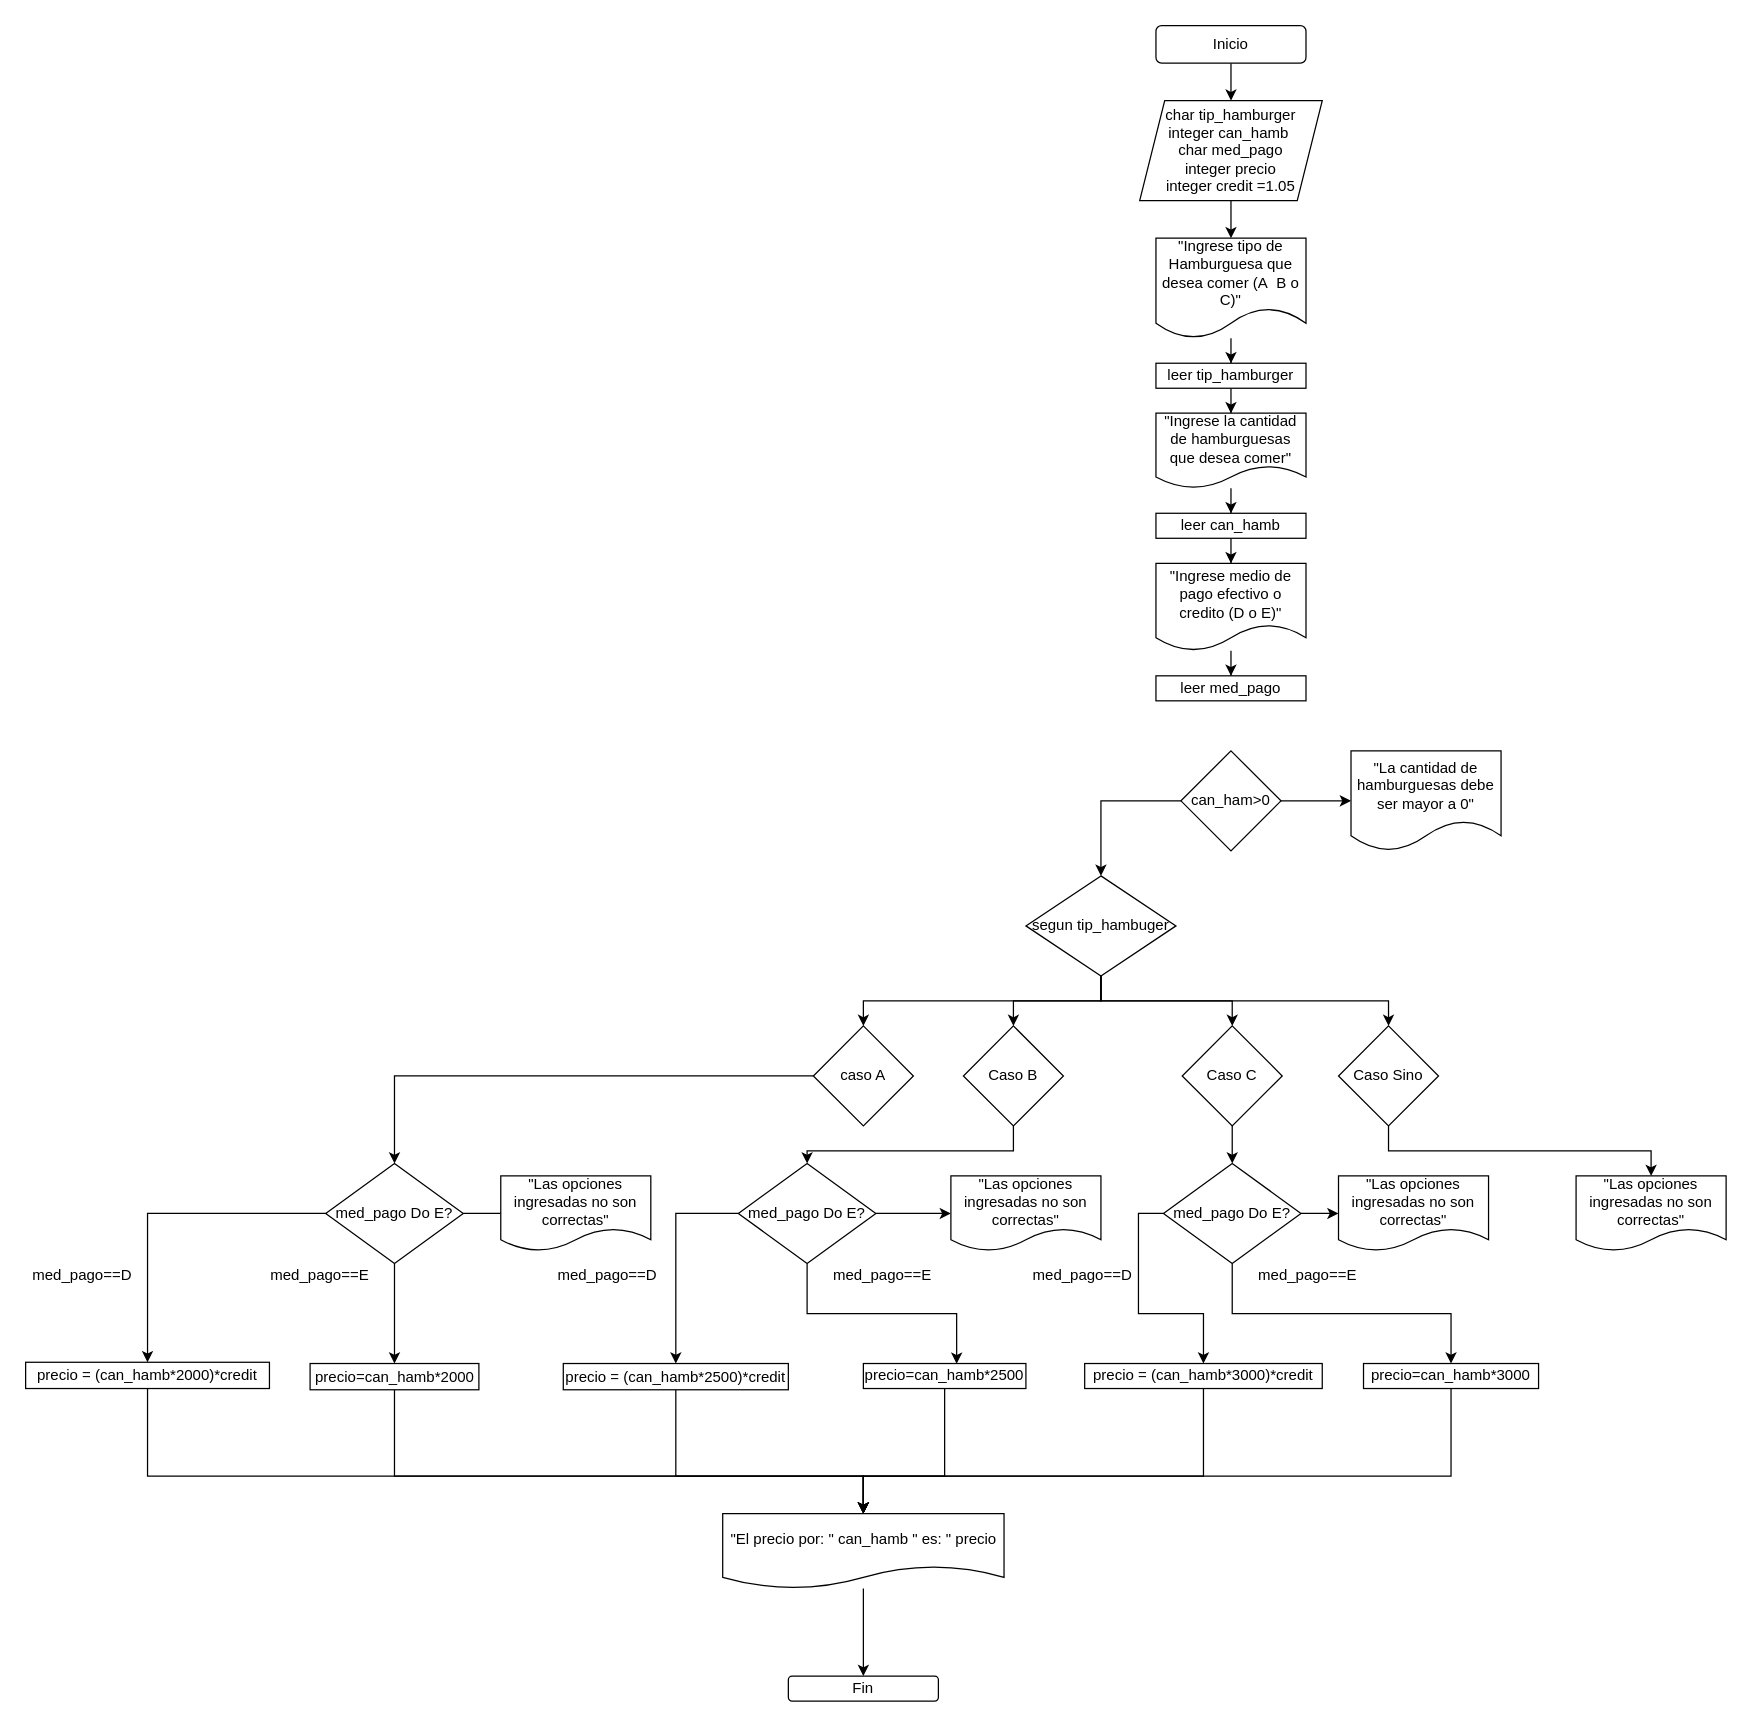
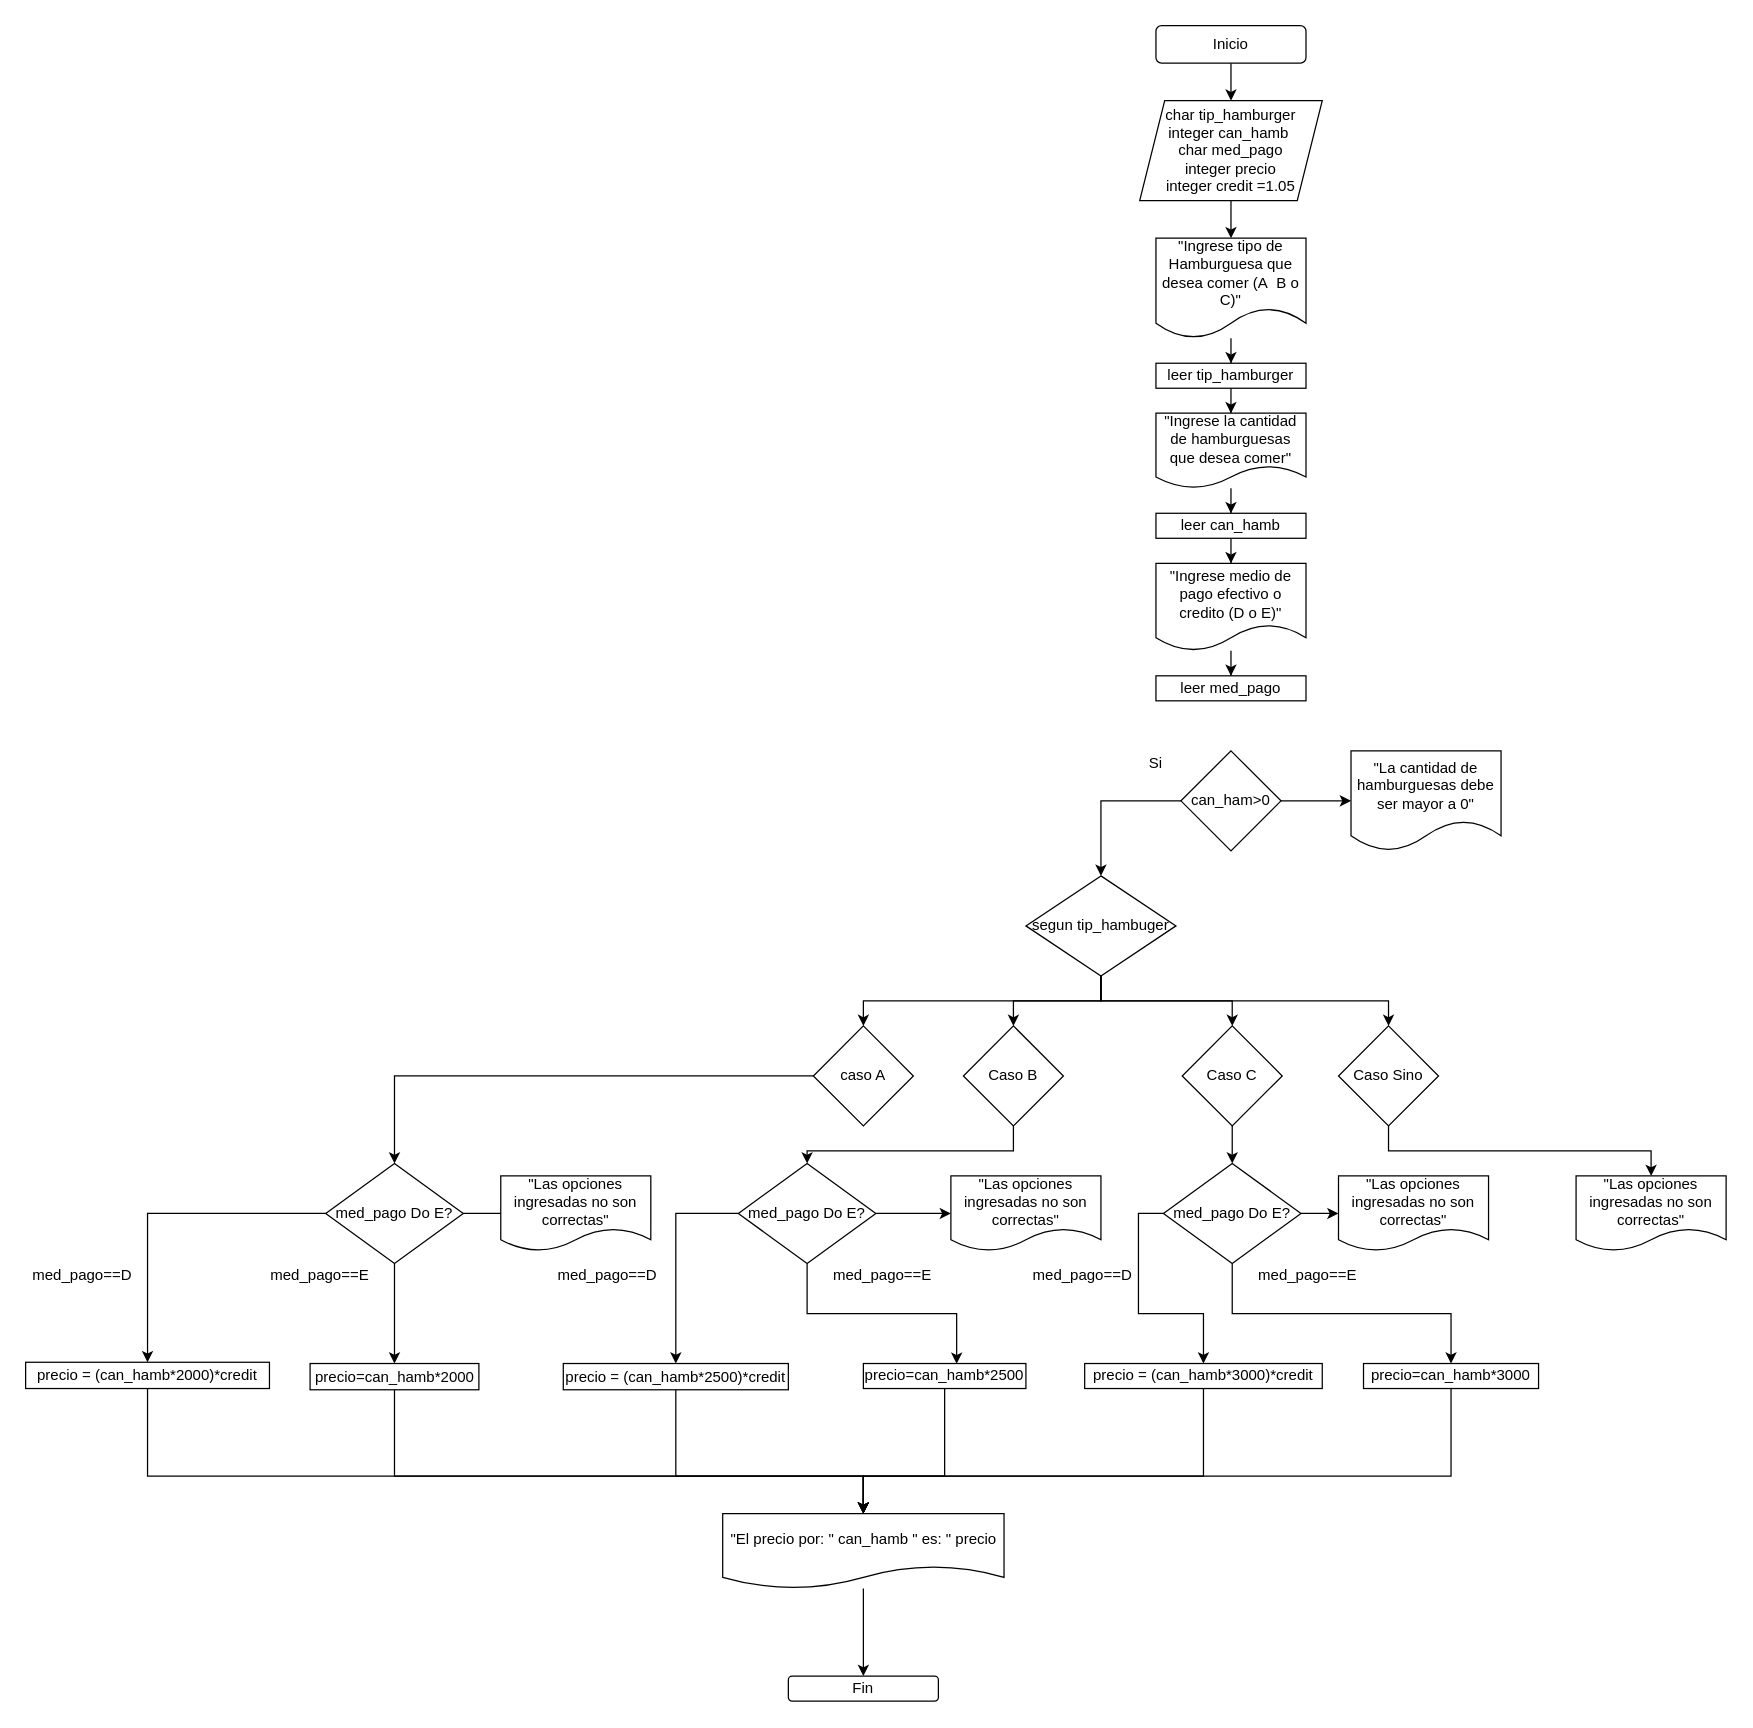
+ <mxCell id="20" value="Si" style="text;html=1;strokeColor=none;fillColor=none;align=center;verticalAlign=middle;whiteSpace=wrap;rounded=0;" vertex="1" parent="1"><mxGeometry x="904" y="600" width="40" height="20" as="geometry" /></mxCell>
